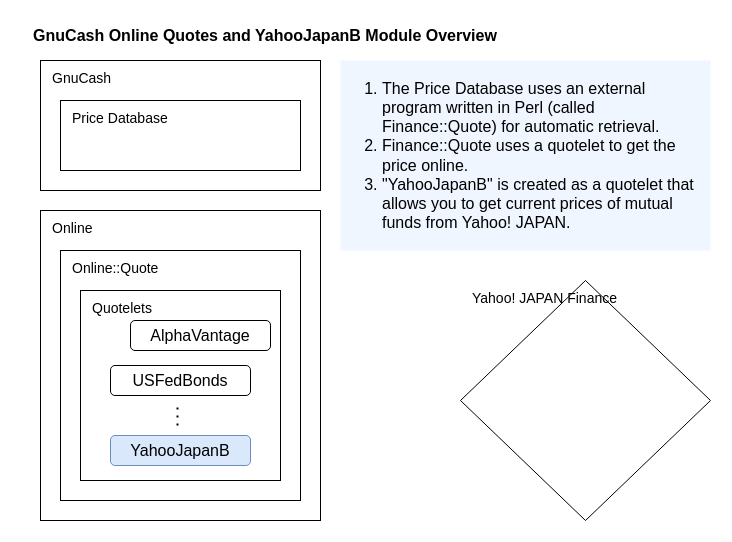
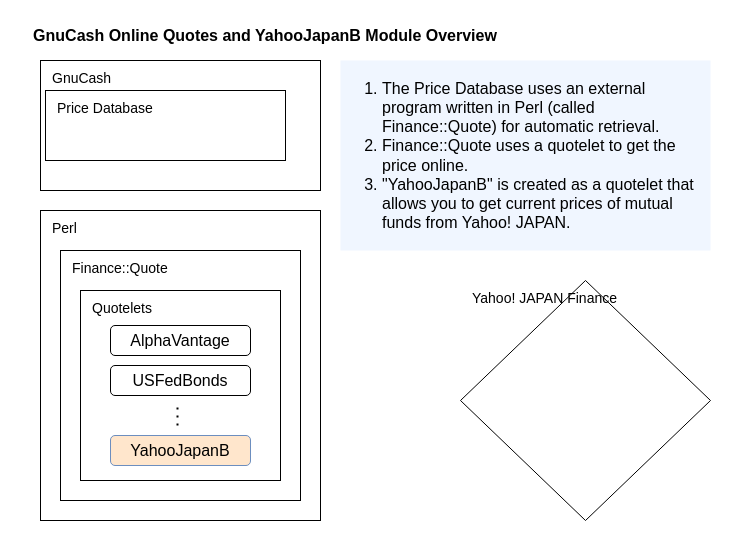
- <mxCell id="4" value="&lt;p style=&quot;line-height: 150%;&quot;&gt;&lt;span style=&quot;background-color: initial;&quot;&gt;&lt;font style=&quot;font-size: 14px;&quot;&gt;Price Database&lt;/font&gt;&lt;/span&gt;&lt;/p&gt;" style="rounded=0;whiteSpace=wrap;html=1;fillColor=none;align=left;verticalAlign=top;spacingLeft=10;spacing=2;spacingTop=-10;" parent="1" vertex="1"><mxGeometry x="60" y="100" width="240" height="70" as="geometry" /></mxCell>
+ <mxCell id="4" value="&lt;p style=&quot;line-height: 150%;&quot;&gt;&lt;span style=&quot;background-color: initial;&quot;&gt;&lt;font style=&quot;font-size: 14px;&quot;&gt;Price Database&lt;/font&gt;&lt;/span&gt;&lt;/p&gt;" style="rounded=0;whiteSpace=wrap;html=1;fillColor=none;align=left;verticalAlign=top;spacingLeft=10;spacing=2;spacingTop=-10;" parent="1" vertex="1"><mxGeometry x="45" y="90" width="240" height="70" as="geometry" /></mxCell>
- <mxCell id="6" value="&lt;p style=&quot;line-height: 150%;&quot;&gt;&lt;span style=&quot;background-color: initial;&quot;&gt;&lt;font style=&quot;font-size: 14px;&quot;&gt;Online&lt;/font&gt;&lt;/span&gt;&lt;/p&gt;" style="rounded=0;whiteSpace=wrap;html=1;fillColor=none;align=left;verticalAlign=top;spacingLeft=10;spacing=2;spacingTop=-10;" parent="1" vertex="1"><mxGeometry x="40" y="210" width="280" height="310" as="geometry" /></mxCell>
+ <mxCell id="6" value="&lt;p style=&quot;line-height: 150%;&quot;&gt;&lt;span style=&quot;background-color: initial;&quot;&gt;&lt;font style=&quot;font-size: 14px;&quot;&gt;Perl&lt;/font&gt;&lt;/span&gt;&lt;/p&gt;" style="rounded=0;whiteSpace=wrap;html=1;fillColor=none;align=left;verticalAlign=top;spacingLeft=10;spacing=2;spacingTop=-10;" parent="1" vertex="1"><mxGeometry x="40" y="210" width="280" height="310" as="geometry" /></mxCell>
- <mxCell id="7" value="&lt;p style=&quot;line-height: 150%;&quot;&gt;&lt;span style=&quot;background-color: initial;&quot;&gt;&lt;font style=&quot;font-size: 14px;&quot;&gt;Online::Quote&lt;/font&gt;&lt;/span&gt;&lt;/p&gt;" style="rounded=0;whiteSpace=wrap;html=1;fillColor=none;align=left;verticalAlign=top;spacingLeft=10;spacing=2;spacingTop=-10;" parent="1" vertex="1"><mxGeometry x="60" y="250" width="240" height="250" as="geometry" /></mxCell>
+ <mxCell id="7" value="&lt;p style=&quot;line-height: 150%;&quot;&gt;&lt;span style=&quot;background-color: initial;&quot;&gt;&lt;font style=&quot;font-size: 14px;&quot;&gt;Finance::Quote&lt;/font&gt;&lt;/span&gt;&lt;/p&gt;" style="rounded=0;whiteSpace=wrap;html=1;fillColor=none;align=left;verticalAlign=top;spacingLeft=10;spacing=2;spacingTop=-10;" parent="1" vertex="1"><mxGeometry x="60" y="250" width="240" height="250" as="geometry" /></mxCell>
- <mxCell id="9" value="AlphaVantage" style="rounded=1;whiteSpace=wrap;html=1;fontSize=16;fillColor=none;" parent="1" vertex="1"><mxGeometry x="130" y="320" width="140" height="30" as="geometry" /></mxCell>
+ <mxCell id="9" value="AlphaVantage" style="rounded=1;whiteSpace=wrap;html=1;fontSize=16;fillColor=none;" parent="1" vertex="1"><mxGeometry x="110" y="325" width="140" height="30" as="geometry" /></mxCell>
- <mxCell id="12" value="YahooJapanB" style="rounded=1;whiteSpace=wrap;html=1;fontSize=16;fillColor=#dae8fc;strokeColor=#6c8ebf;" parent="1" vertex="1"><mxGeometry x="110" y="435" width="140" height="30" as="geometry" /></mxCell>
+ <mxCell id="12" value="YahooJapanB" style="rounded=1;whiteSpace=wrap;html=1;fontSize=16;fillColor=#ffe6cc;strokeColor=#6c8ebf;" parent="1" vertex="1"><mxGeometry x="110" y="435" width="140" height="30" as="geometry" /></mxCell>
